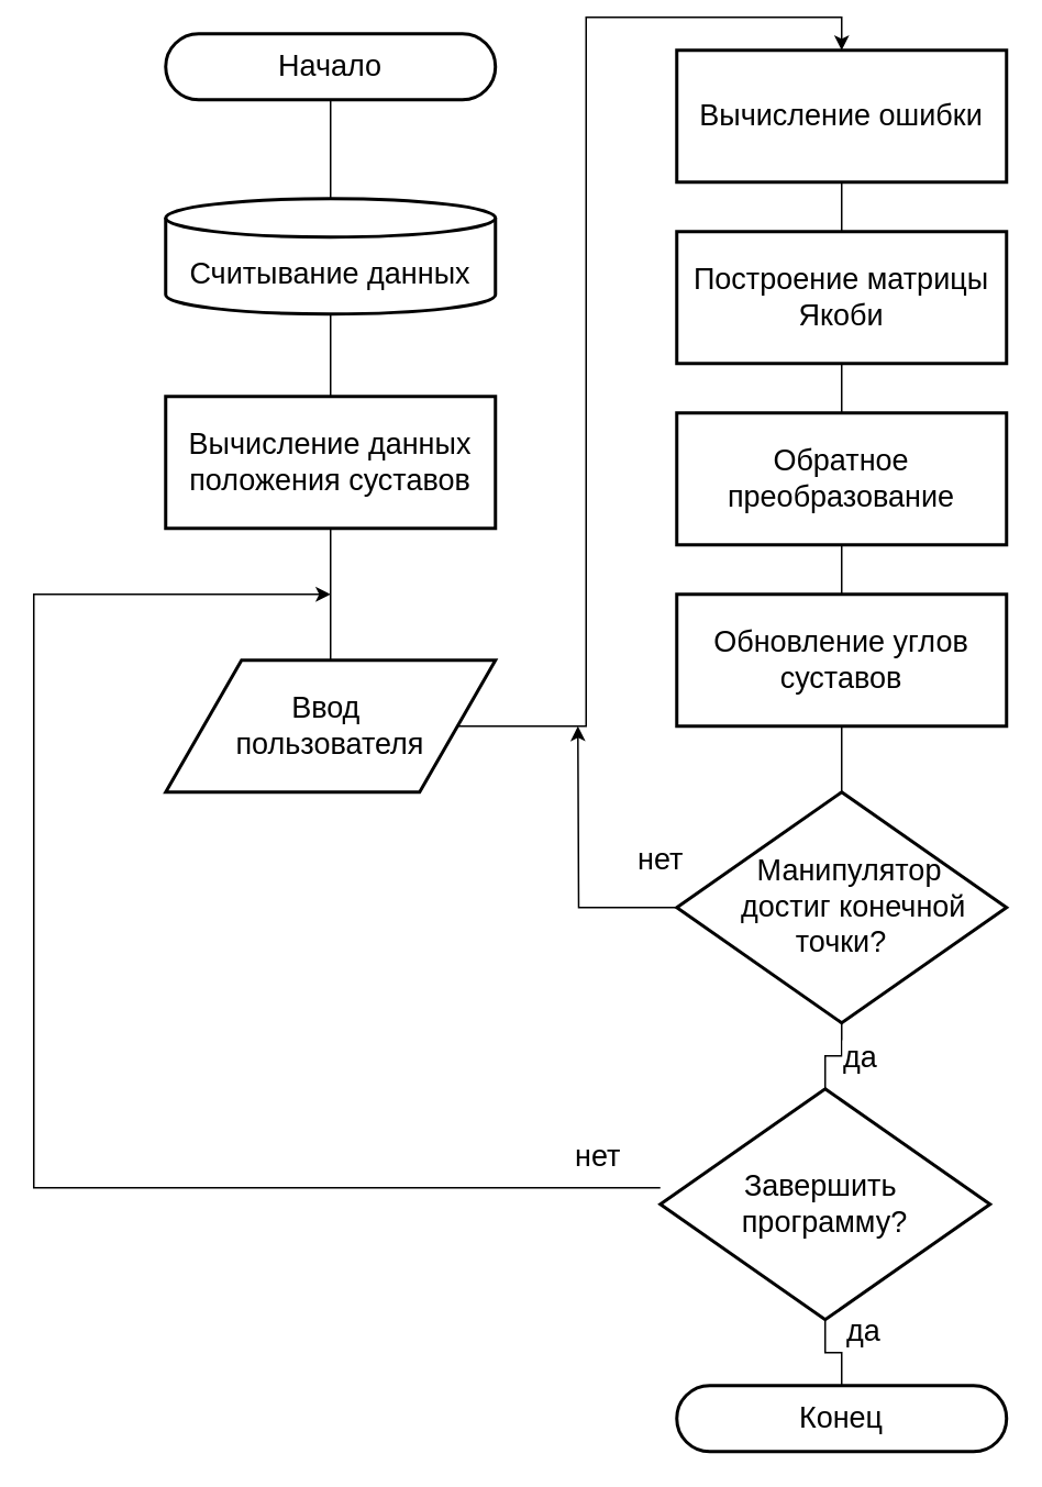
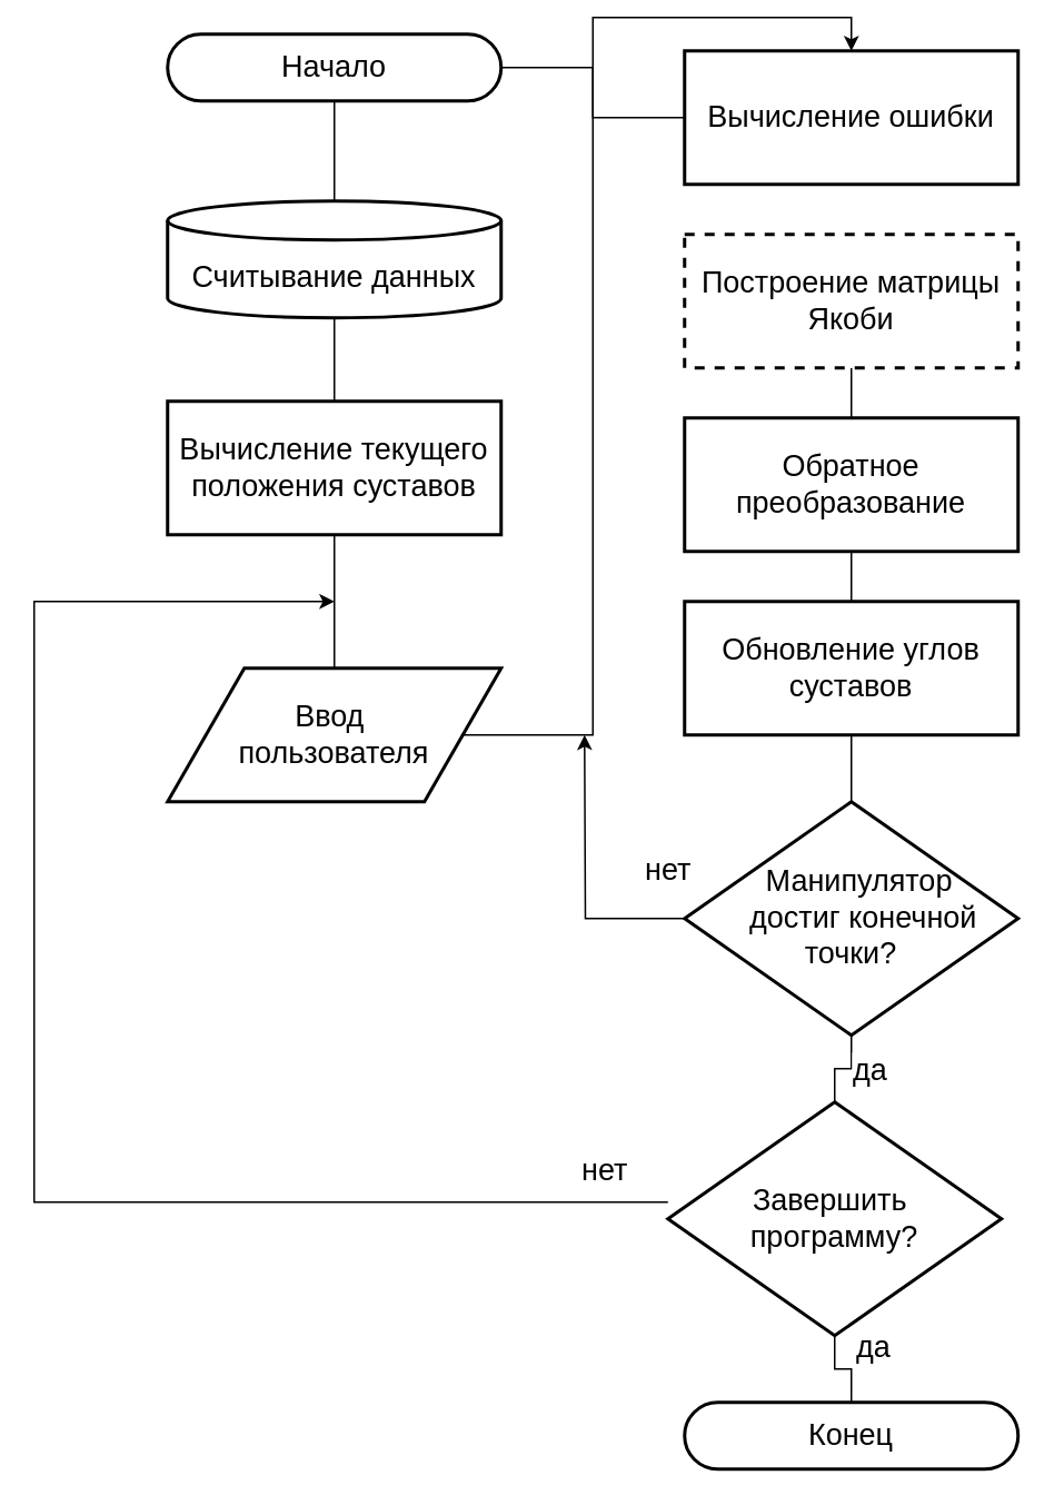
- <mxCell id="10" value="" style="edgeStyle=orthogonalEdgeStyle;rounded=0;orthogonalLoop=1;jettySize=auto;html=1;endArrow=none;endFill=0;" parent="1" source="11" target="13" edge="1"><mxGeometry relative="1" as="geometry" /></mxCell>
+ <mxCell id="10" value="" style="edgeStyle=orthogonalEdgeStyle;rounded=0;orthogonalLoop=1;jettySize=auto;html=1;endArrow=none;endFill=0;" parent="1" source="11" target="3" edge="1"><mxGeometry relative="1" as="geometry" /></mxCell>
- <mxCell id="13" value="&lt;font style=&quot;font-size: 18px;&quot;&gt;Построение матрицы Якоби&lt;/font&gt;" style="rounded=0;whiteSpace=wrap;html=1;absoluteArcSize=1;arcSize=14;strokeWidth=2;" parent="1" vertex="1"><mxGeometry x="410" y="140" width="200" height="80" as="geometry" /></mxCell>
+ <mxCell id="13" value="&lt;font style=&quot;font-size: 18px;&quot;&gt;Построение матрицы Якоби&lt;/font&gt;" style="rounded=0;whiteSpace=wrap;html=1;absoluteArcSize=1;arcSize=14;strokeWidth=2;dashed=1;" parent="1" vertex="1"><mxGeometry x="410" y="140" width="200" height="80" as="geometry" /></mxCell>
- <mxCell id="7" value="&lt;font style=&quot;font-size: 18px;&quot;&gt;Вычисление данных положения суставов&lt;/font&gt;" style="rounded=0;whiteSpace=wrap;html=1;absoluteArcSize=1;arcSize=14;strokeWidth=2;" parent="1" vertex="1"><mxGeometry x="100" y="240" width="200" height="80" as="geometry" /></mxCell>
+ <mxCell id="7" value="&lt;font style=&quot;font-size: 18px;&quot;&gt;Вычисление текущего положения суставов&lt;/font&gt;" style="rounded=0;whiteSpace=wrap;html=1;absoluteArcSize=1;arcSize=14;strokeWidth=2;" parent="1" vertex="1"><mxGeometry x="100" y="240" width="200" height="80" as="geometry" /></mxCell>
